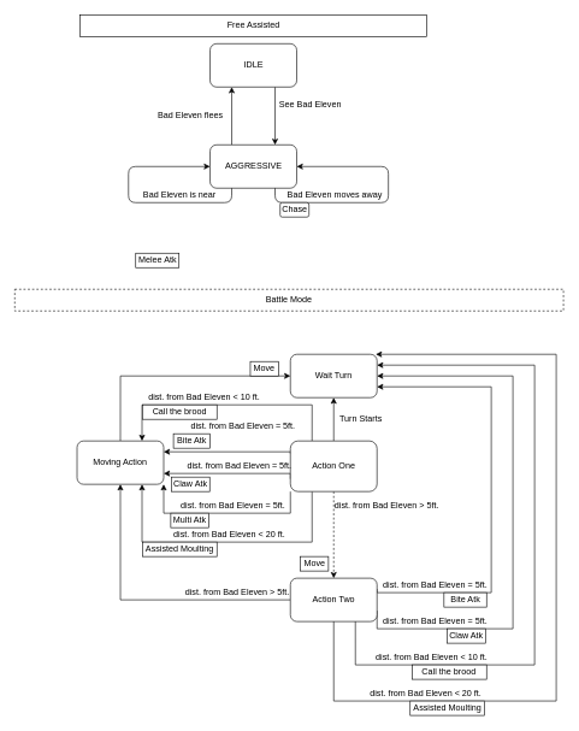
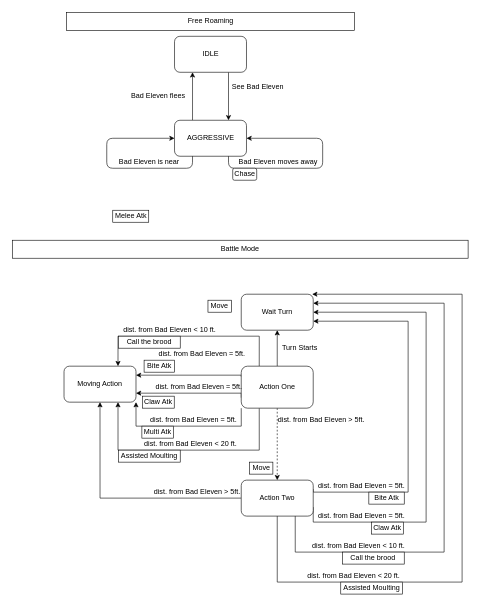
- <mxCell id="14" value="Free Assisted" style="rounded=0;whiteSpace=wrap;html=1;" parent="1" vertex="1"><mxGeometry x="110.5" y="20" width="480" height="30" as="geometry" /></mxCell>
+ <mxCell id="14" value="Free Roaming" style="rounded=0;whiteSpace=wrap;html=1;" parent="1" vertex="1"><mxGeometry x="110.5" y="20" width="480" height="30" as="geometry" /></mxCell>
- <mxCell id="15" value="Battle Mode" style="rounded=0;whiteSpace=wrap;html=1;dashed=1;" parent="1" vertex="1"><mxGeometry x="20" y="400" width="760" height="30" as="geometry" /></mxCell>
+ <mxCell id="15" value="Battle Mode" style="rounded=0;whiteSpace=wrap;html=1;" parent="1" vertex="1"><mxGeometry x="20" y="400" width="760" height="30" as="geometry" /></mxCell>
- <mxCell id="26" style="edgeStyle=orthogonalEdgeStyle;rounded=0;orthogonalLoop=1;jettySize=auto;html=1;exitX=0.5;exitY=0;exitDx=0;exitDy=0;entryX=0;entryY=0.5;entryDx=0;entryDy=0;" parent="1" source="27" target="24" edge="1"><mxGeometry relative="1" as="geometry" /></mxCell>
